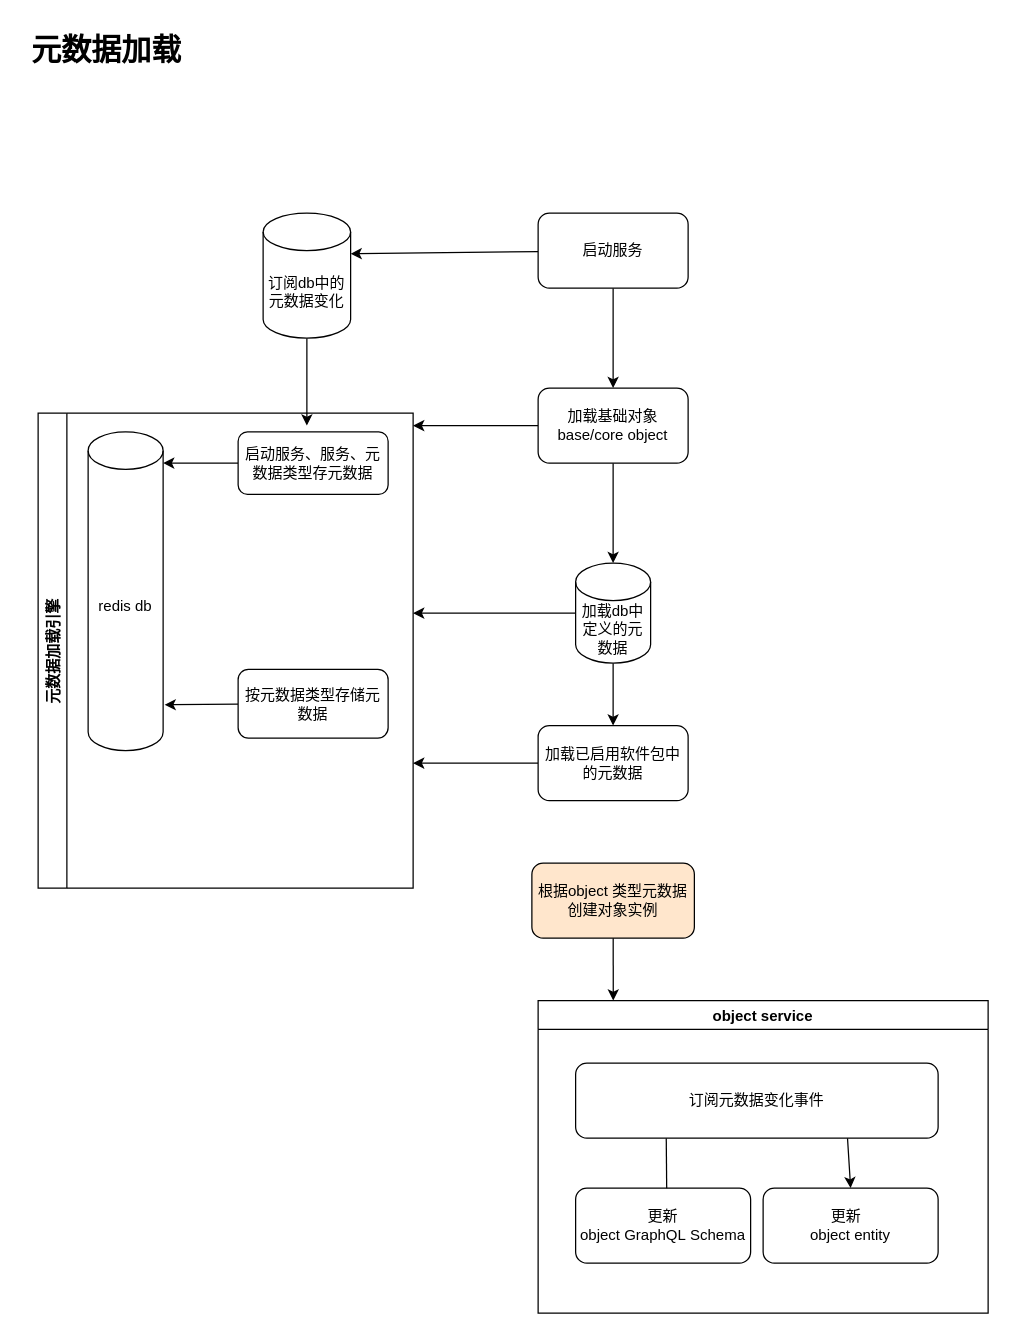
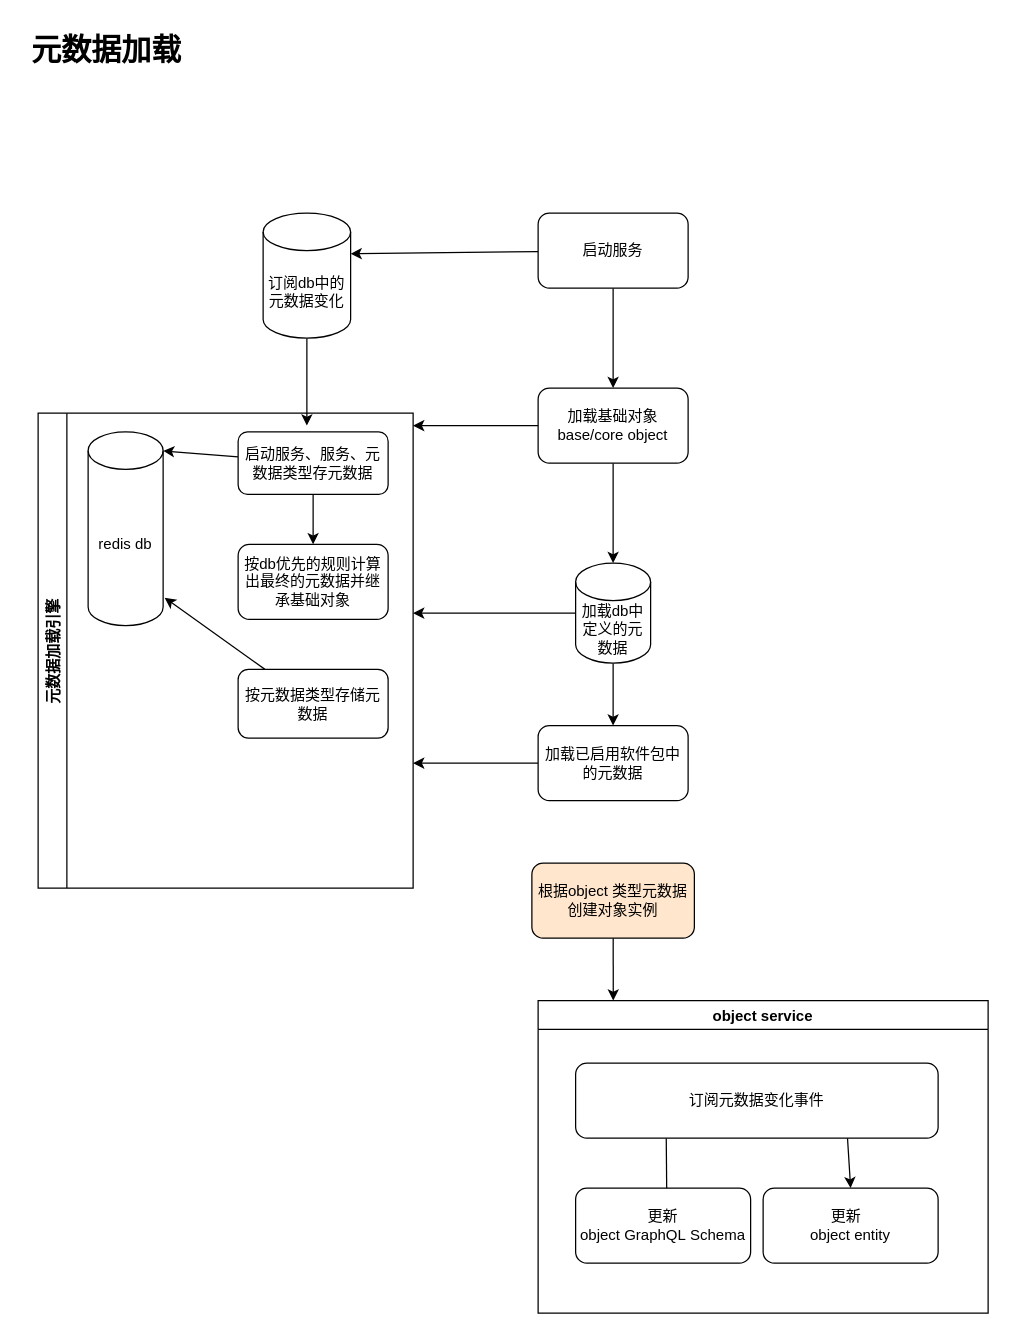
+ <mxCell id="13" value="" style="edgeStyle=none;html=1;" edge="1" parent="12" source="15" target="16"><mxGeometry relative="1" as="geometry" /></mxCell>
+ <mxCell id="16" value="按db优先的规则计算出最终的元数据并继承基础对象" style="rounded=1;whiteSpace=wrap;html=1;" vertex="1" parent="12"><mxGeometry x="160" y="105" width="120" height="60" as="geometry" /></mxCell>
- <mxCell id="19" value="redis db" style="shape=cylinder3;whiteSpace=wrap;html=1;boundedLbl=1;backgroundOutline=1;size=15;" vertex="1" parent="12"><mxGeometry x="40" y="15" width="60" height="255" as="geometry" /></mxCell>
+ <mxCell id="19" value="redis db" style="shape=cylinder3;whiteSpace=wrap;html=1;boundedLbl=1;backgroundOutline=1;size=15;" vertex="1" parent="12"><mxGeometry x="40" y="15" width="60" height="155" as="geometry" /></mxCell>
